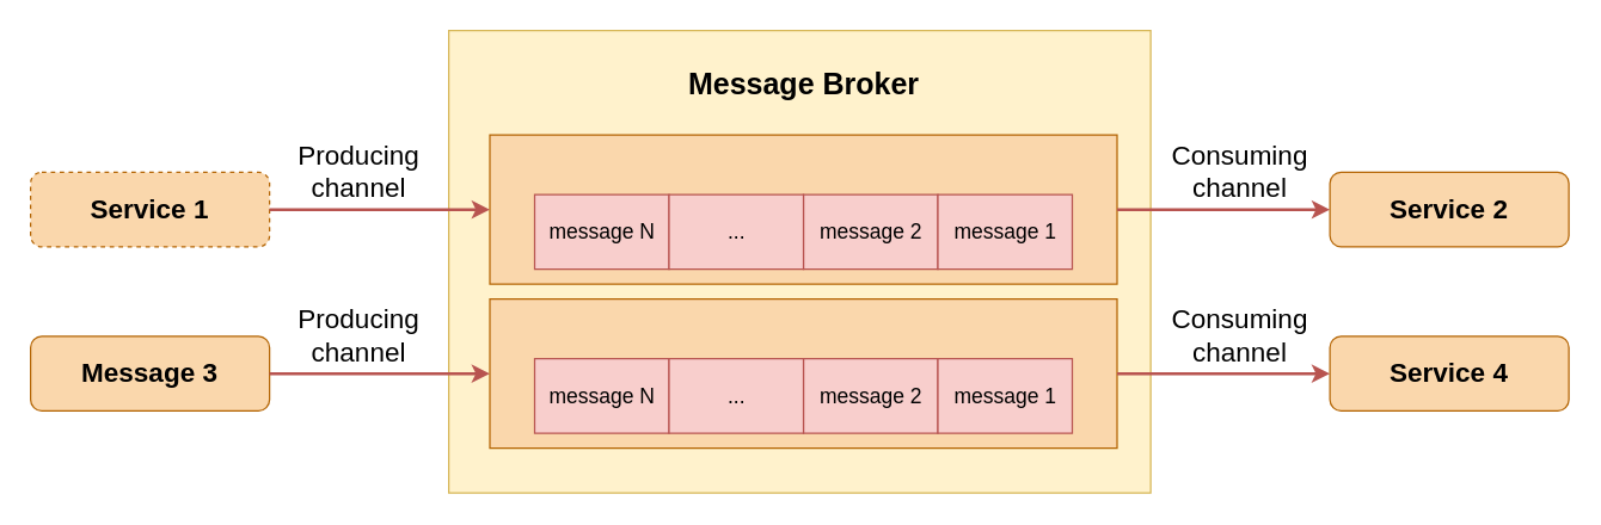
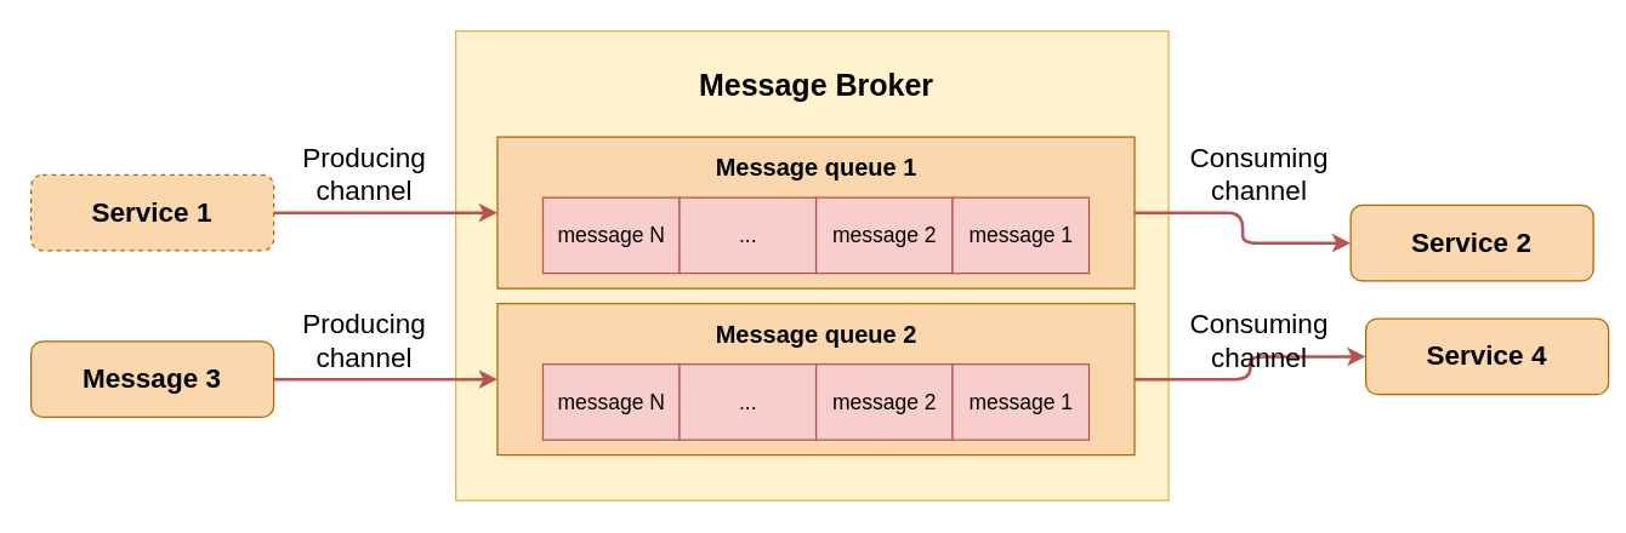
+ <mxCell id="7" value="&lt;b&gt;&lt;font style=&quot;font-size: 16px&quot;&gt;Message queue 1&lt;/font&gt;&lt;/b&gt;" style="text;html=1;fillColor=none;align=center;verticalAlign=middle;whiteSpace=wrap;rounded=0;fontSize=13;" parent="1" vertex="1"><mxGeometry x="457.5" y="90" width="160" height="40" as="geometry" /></mxCell>
- <mxCell id="10" value="&lt;span style=&quot;font-size: 18px&quot;&gt;&lt;b&gt;Service 2&lt;/b&gt;&lt;/span&gt;" style="rounded=1;whiteSpace=wrap;html=1;fillColor=#fad7ac;strokeColor=#b46504;" parent="1" vertex="1"><mxGeometry x="890" y="115" width="160" height="50" as="geometry" /></mxCell>
+ <mxCell id="10" value="&lt;span style=&quot;font-size: 18px&quot;&gt;&lt;b&gt;Service 2&lt;/b&gt;&lt;/span&gt;" style="rounded=1;whiteSpace=wrap;html=1;fillColor=#fad7ac;strokeColor=#b46504;" parent="1" vertex="1"><mxGeometry x="890" y="135" width="160" height="50" as="geometry" /></mxCell>
+ <mxCell id="20" value="&lt;b&gt;&lt;font style=&quot;font-size: 16px&quot;&gt;Message queue 2&lt;/font&gt;&lt;/b&gt;" style="text;html=1;fillColor=none;align=center;verticalAlign=middle;whiteSpace=wrap;rounded=0;fontSize=13;" parent="1" vertex="1"><mxGeometry x="457.5" y="200" width="160" height="40" as="geometry" /></mxCell>
- <mxCell id="23" value="&lt;span style=&quot;font-size: 18px&quot;&gt;&lt;b&gt;Service 4&lt;/b&gt;&lt;/span&gt;" style="rounded=1;whiteSpace=wrap;html=1;fillColor=#fad7ac;strokeColor=#b46504;" parent="1" vertex="1"><mxGeometry x="890" y="225" width="160" height="50" as="geometry" /></mxCell>
+ <mxCell id="23" value="&lt;span style=&quot;font-size: 18px&quot;&gt;&lt;b&gt;Service 4&lt;/b&gt;&lt;/span&gt;" style="rounded=1;whiteSpace=wrap;html=1;fillColor=#fad7ac;strokeColor=#b46504;" parent="1" vertex="1"><mxGeometry x="900" y="210" width="160" height="50" as="geometry" /></mxCell>
